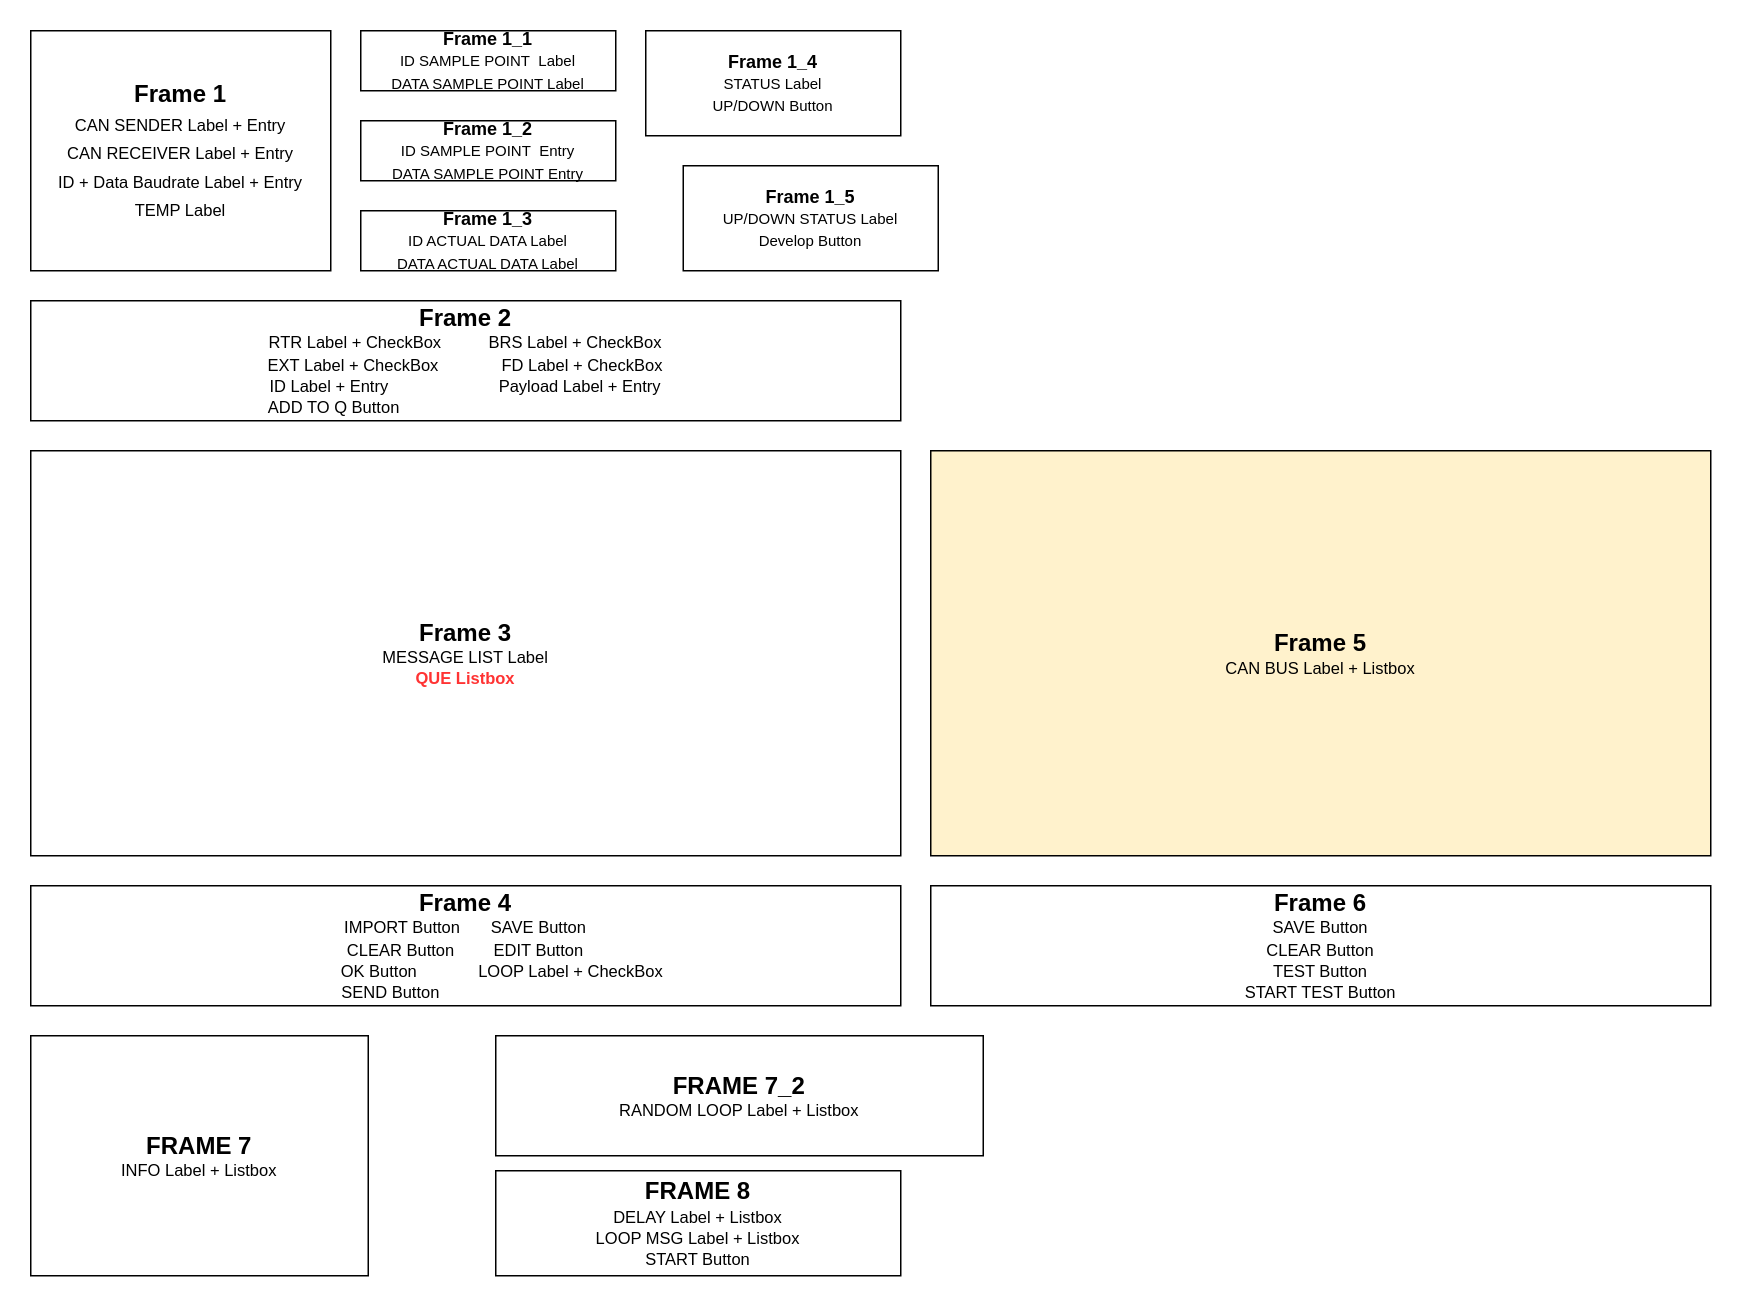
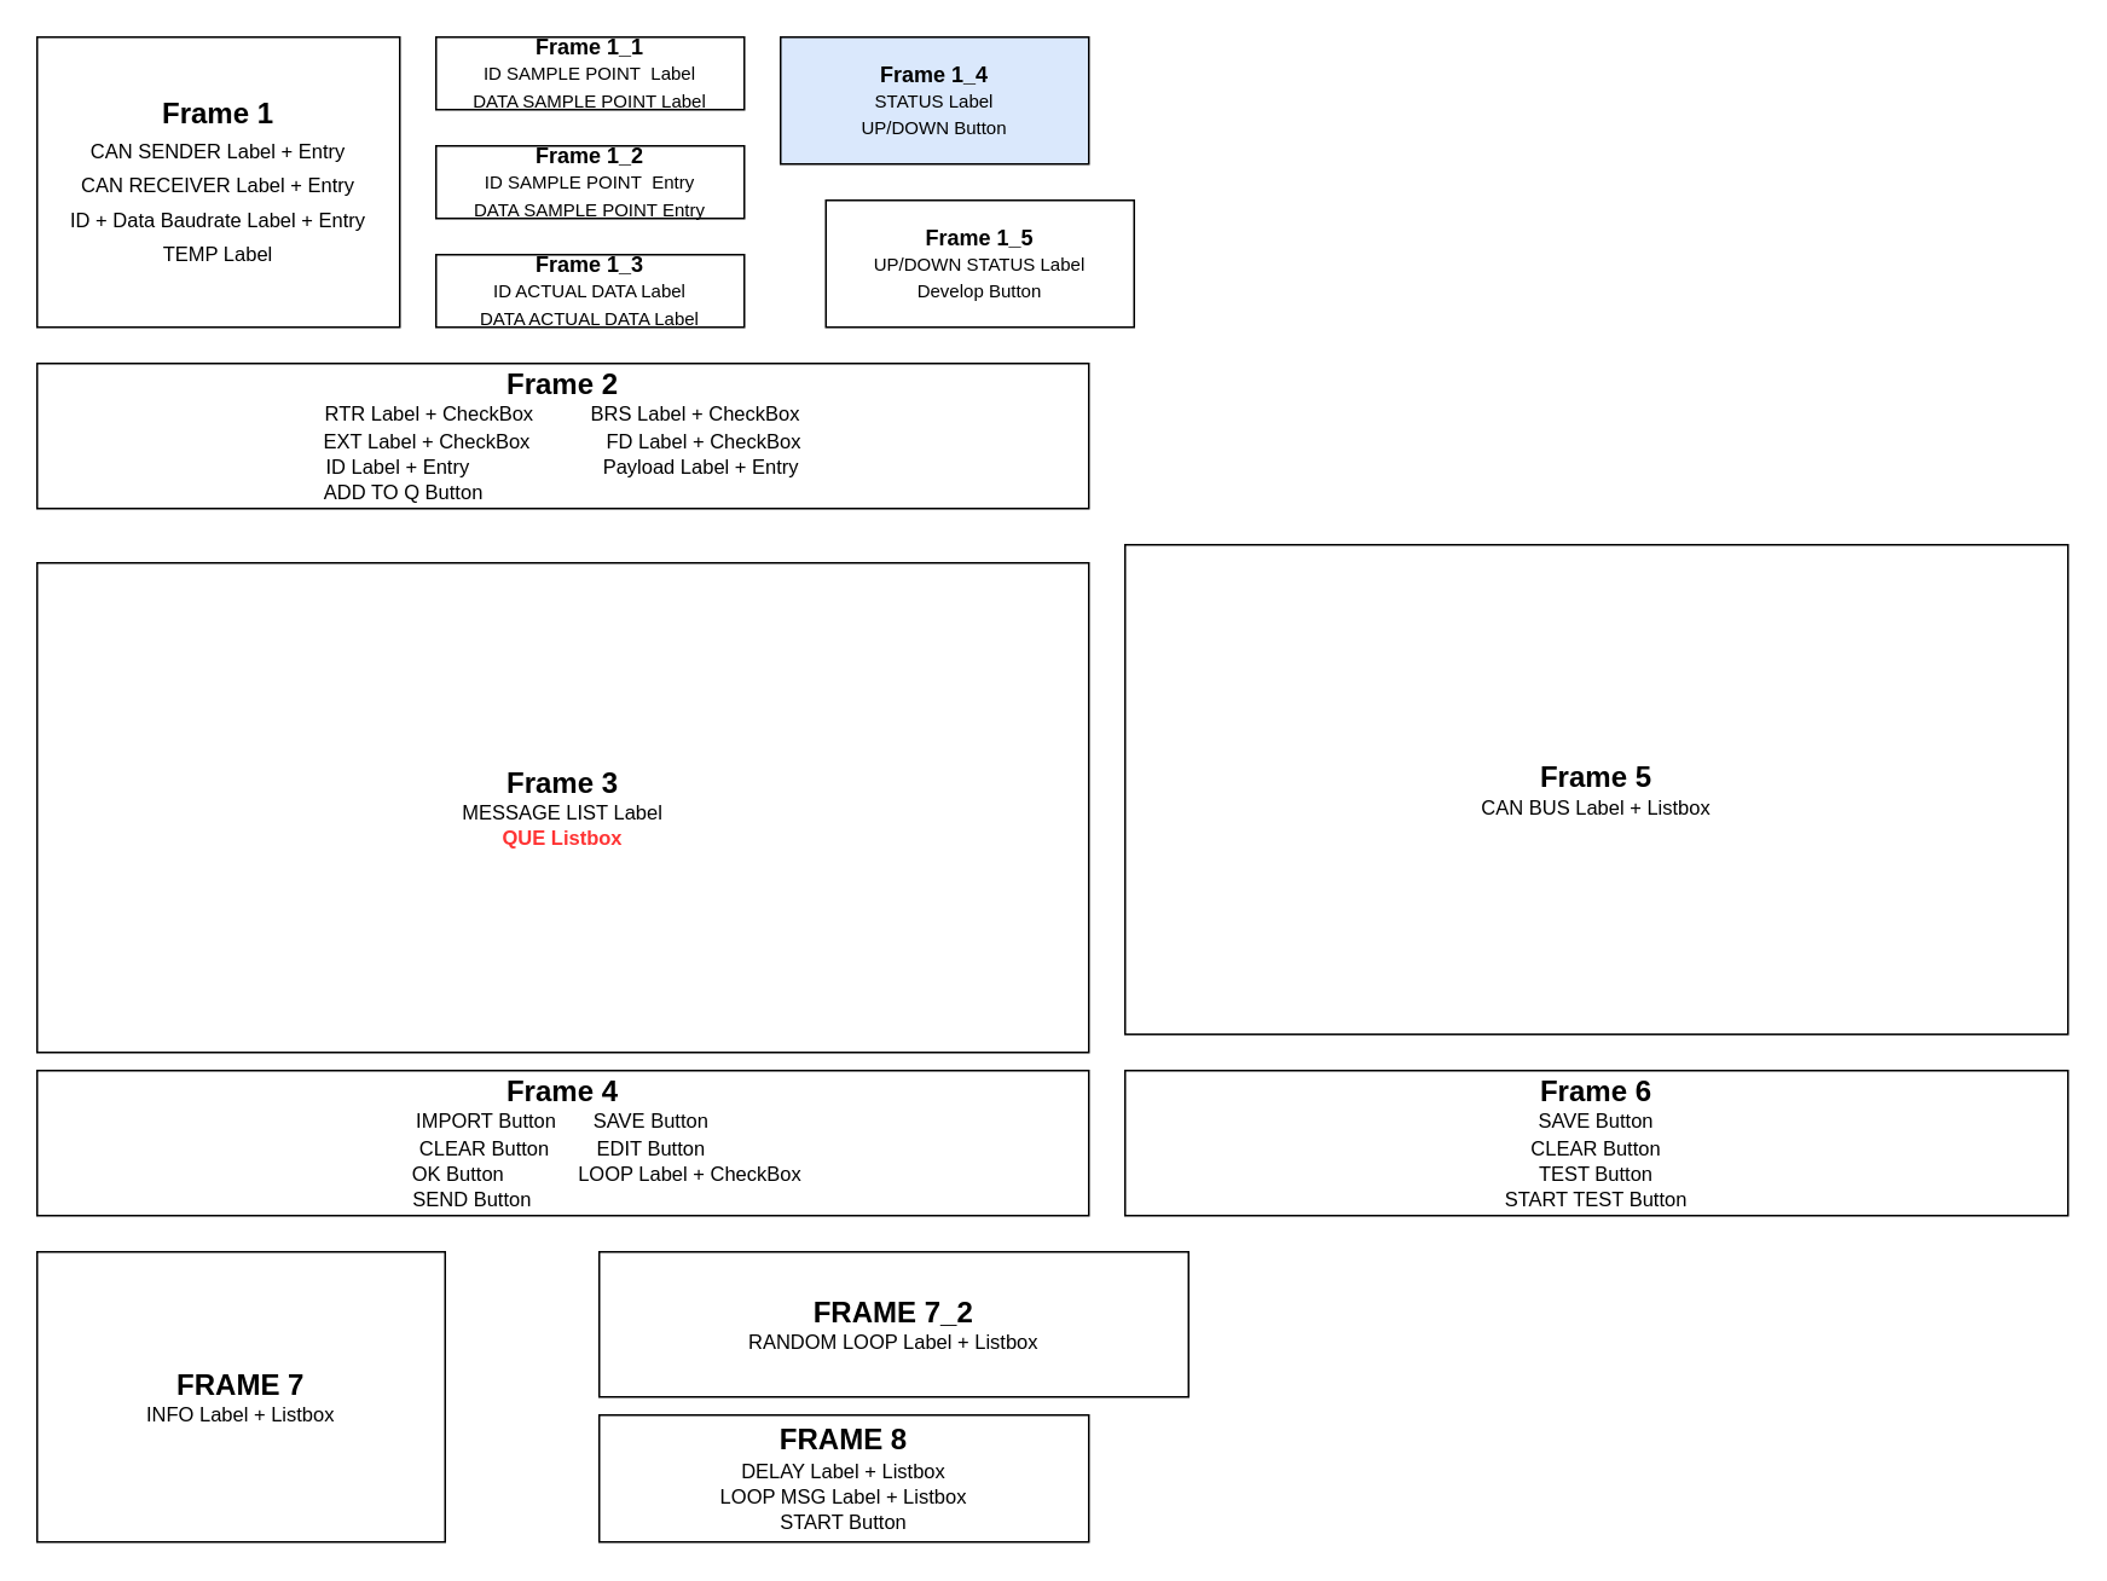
- <mxCell id="9" value="&lt;b style=&quot;&quot;&gt;Frame 1_4&lt;br&gt;&lt;/b&gt;&lt;font style=&quot;font-size: 10px;&quot;&gt;STATUS Label&lt;br&gt;UP/DOWN Button&lt;br&gt;&lt;/font&gt;" style="rounded=0;whiteSpace=wrap;html=1;" vertex="1" parent="1"><mxGeometry x="430" y="20" width="170" height="70" as="geometry" /></mxCell>
+ <mxCell id="9" value="&lt;b style=&quot;&quot;&gt;Frame 1_4&lt;br&gt;&lt;/b&gt;&lt;font style=&quot;font-size: 10px;&quot;&gt;STATUS Label&lt;br&gt;UP/DOWN Button&lt;br&gt;&lt;/font&gt;" style="rounded=0;whiteSpace=wrap;html=1;fillColor=#dae8fc;" vertex="1" parent="1"><mxGeometry x="430" y="20" width="170" height="70" as="geometry" /></mxCell>
- <mxCell id="5" value="&lt;font style=&quot;&quot;&gt;&lt;b style=&quot;font-size: 16px;&quot;&gt;Frame 3&lt;/b&gt;&lt;br&gt;&lt;font style=&quot;font-size: 11px;&quot;&gt;MESSAGE LIST Label&lt;br&gt;&lt;/font&gt;&lt;font color=&quot;#ff3333&quot; style=&quot;font-size: 11px;&quot;&gt;&lt;b&gt;QUE Listbox&lt;/b&gt;&lt;/font&gt;&lt;br&gt;&lt;/font&gt;" style="rounded=0;whiteSpace=wrap;html=1;" vertex="1" parent="1"><mxGeometry x="20" y="300" width="580" height="270" as="geometry" /></mxCell>
+ <mxCell id="5" value="&lt;font style=&quot;&quot;&gt;&lt;b style=&quot;font-size: 16px;&quot;&gt;Frame 3&lt;/b&gt;&lt;br&gt;&lt;font style=&quot;font-size: 11px;&quot;&gt;MESSAGE LIST Label&lt;br&gt;&lt;/font&gt;&lt;font color=&quot;#ff3333&quot; style=&quot;font-size: 11px;&quot;&gt;&lt;b&gt;QUE Listbox&lt;/b&gt;&lt;/font&gt;&lt;br&gt;&lt;/font&gt;" style="rounded=0;whiteSpace=wrap;html=1;" vertex="1" parent="1"><mxGeometry x="20" y="310" width="580" height="270" as="geometry" /></mxCell>
- <mxCell id="3" value="&lt;font style=&quot;&quot;&gt;&lt;b style=&quot;font-size: 16px;&quot;&gt;Frame 5&lt;/b&gt;&lt;br&gt;&lt;font style=&quot;font-size: 11px;&quot;&gt;CAN BUS Label + Listbox&lt;/font&gt;&lt;br&gt;&lt;/font&gt;" style="rounded=0;whiteSpace=wrap;html=1;fillColor=#fff2cc;" vertex="1" parent="1"><mxGeometry x="620" y="300" width="520" height="270" as="geometry" /></mxCell>
+ <mxCell id="3" value="&lt;font style=&quot;&quot;&gt;&lt;b style=&quot;font-size: 16px;&quot;&gt;Frame 5&lt;/b&gt;&lt;br&gt;&lt;font style=&quot;font-size: 11px;&quot;&gt;CAN BUS Label + Listbox&lt;/font&gt;&lt;br&gt;&lt;/font&gt;" style="rounded=0;whiteSpace=wrap;html=1;" vertex="1" parent="1"><mxGeometry x="620" y="300" width="520" height="270" as="geometry" /></mxCell>
